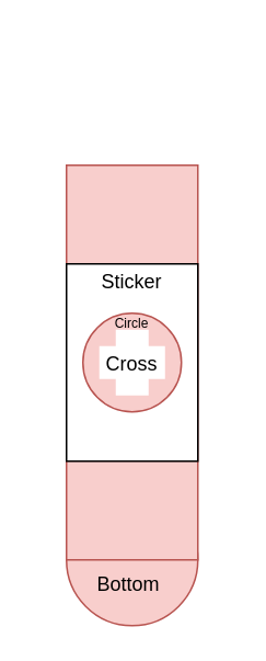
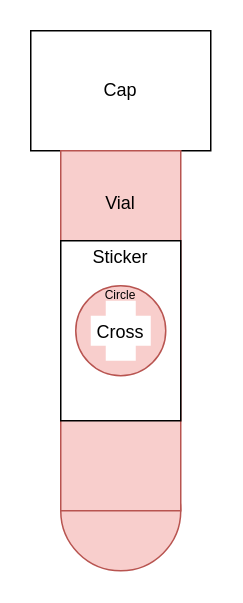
+ <mxCell id="2" value="Cap" style="rounded=0;whiteSpace=wrap;html=1;gradientColor=none;" parent="1" vertex="1"><mxGeometry x="20" y="20" width="120" height="80" as="geometry" /></mxCell>
+ <mxCell id="10" value="Vial" style="text;html=1;align=center;verticalAlign=middle;whiteSpace=wrap;rounded=0;" parent="1" vertex="1"><mxGeometry x="50" y="120" width="60" height="30" as="geometry" /></mxCell>
- <mxCell id="9" value="Bottom" style="text;html=1;align=center;verticalAlign=middle;whiteSpace=wrap;rounded=0;" parent="1" vertex="1"><mxGeometry x="47.5" y="340" width="60" height="30" as="geometry" /></mxCell>
